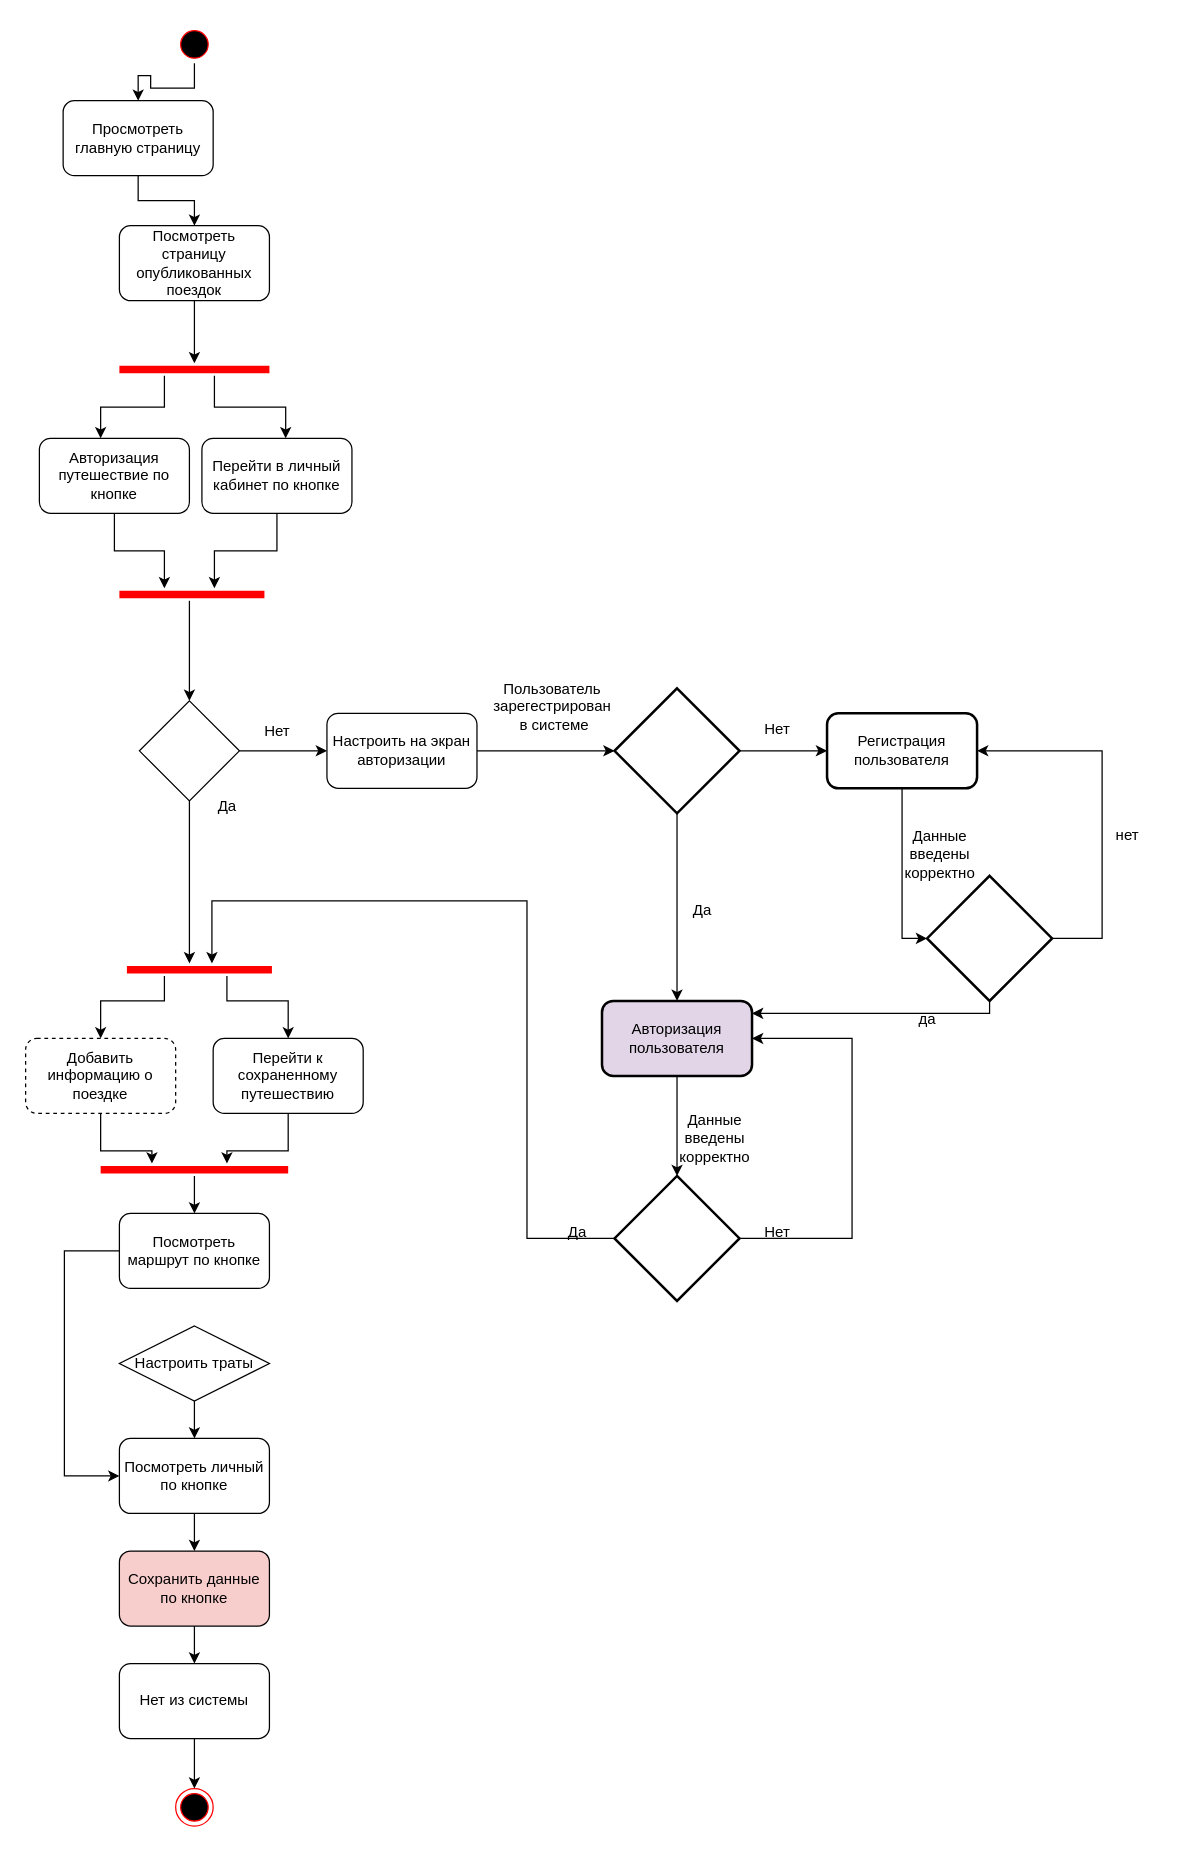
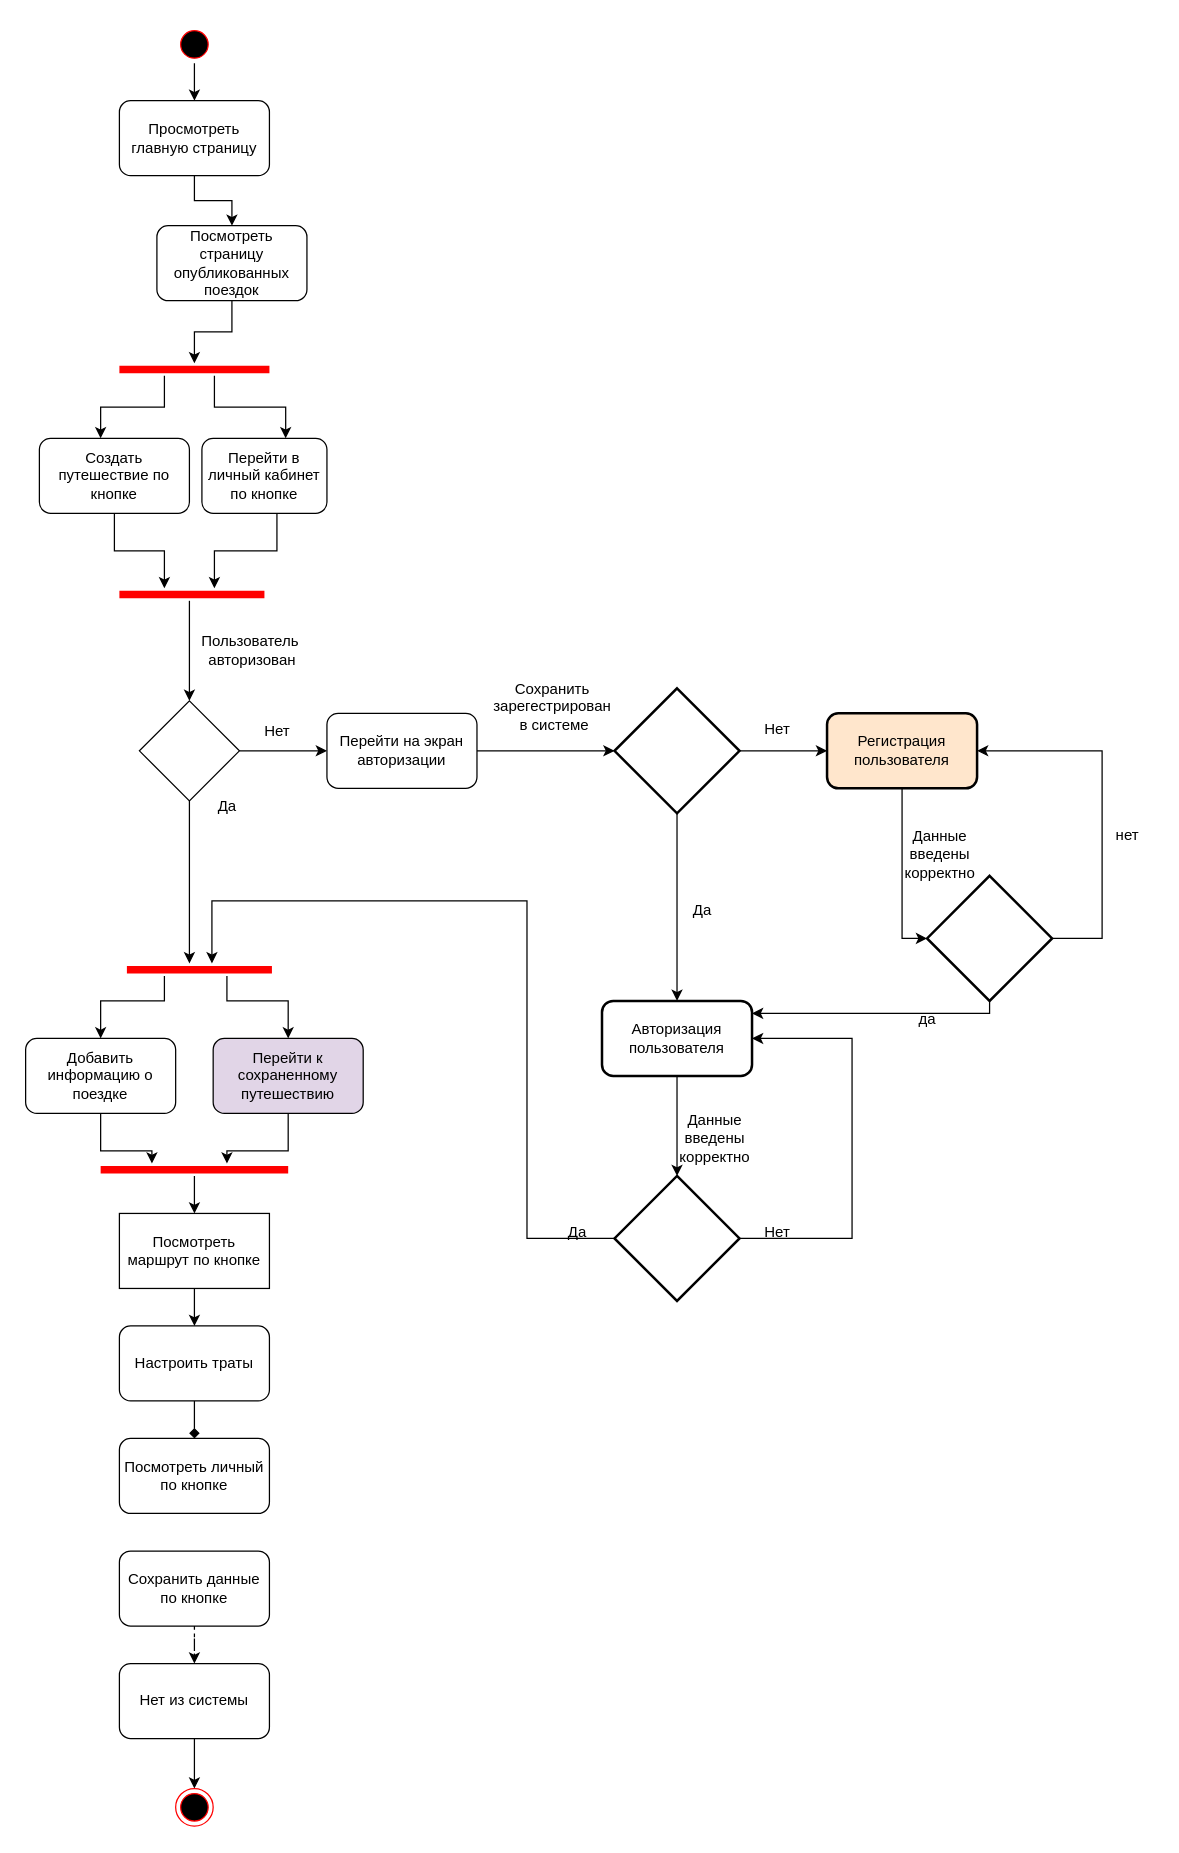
- <mxCell id="3" value="Просмотреть главную страницу" style="rounded=1;whiteSpace=wrap;html=1;" parent="1" vertex="1"><mxGeometry x="50" y="80" width="120" height="60" as="geometry" /></mxCell>
+ <mxCell id="3" value="Просмотреть главную страницу" style="rounded=1;whiteSpace=wrap;html=1;" parent="1" vertex="1"><mxGeometry x="95" y="80" width="120" height="60" as="geometry" /></mxCell>
- <mxCell id="7" value="Посмотреть страницу опубликованных поездок" style="whiteSpace=wrap;html=1;rounded=1;" parent="1" vertex="1"><mxGeometry x="95" y="180" width="120" height="60" as="geometry" /></mxCell>
+ <mxCell id="7" value="Посмотреть страницу опубликованных поездок" style="whiteSpace=wrap;html=1;rounded=1;" parent="1" vertex="1"><mxGeometry x="125" y="180" width="120" height="60" as="geometry" /></mxCell>
- <mxCell id="5" value="Авторизация путешествие по кнопке" style="whiteSpace=wrap;html=1;rounded=1;" parent="1" vertex="1"><mxGeometry x="31" y="350" width="120" height="60" as="geometry" /></mxCell>
+ <mxCell id="5" value="Создать путешествие по кнопке" style="whiteSpace=wrap;html=1;rounded=1;" parent="1" vertex="1"><mxGeometry x="31" y="350" width="120" height="60" as="geometry" /></mxCell>
- <mxCell id="58" value="Перейти в личный кабинет по кнопке" style="whiteSpace=wrap;html=1;rounded=1;" vertex="1" parent="1"><mxGeometry x="161" y="350" width="120" height="60" as="geometry" /></mxCell>
+ <mxCell id="58" value="Перейти в личный кабинет по кнопке" style="whiteSpace=wrap;html=1;rounded=1;" vertex="1" parent="1"><mxGeometry x="161" y="350" width="100" height="60" as="geometry" /></mxCell>
+ <mxCell id="10" value="Пользователь&amp;nbsp;&lt;br&gt;авторизован" style="text;html=1;align=center;verticalAlign=middle;resizable=0;points=[];autosize=1;strokeColor=none;fillColor=none;" parent="1" vertex="1"><mxGeometry x="151" y="500" width="100" height="40" as="geometry" /></mxCell>
- <mxCell id="20" value="Пользователь &lt;br&gt;зарегестрирован&lt;br&gt;&amp;nbsp;в системе" style="text;html=1;align=center;verticalAlign=middle;resizable=0;points=[];autosize=1;strokeColor=none;fillColor=none;" parent="1" vertex="1"><mxGeometry x="381" y="535" width="120" height="60" as="geometry" /></mxCell>
+ <mxCell id="20" value="Сохранить &lt;br&gt;зарегестрирован&lt;br&gt;&amp;nbsp;в системе" style="text;html=1;align=center;verticalAlign=middle;resizable=0;points=[];autosize=1;strokeColor=none;fillColor=none;" parent="1" vertex="1"><mxGeometry x="381" y="535" width="120" height="60" as="geometry" /></mxCell>
- <mxCell id="13" value="Настроить на экран авторизации" style="rounded=1;whiteSpace=wrap;html=1;" parent="1" vertex="1"><mxGeometry x="261" y="570" width="120" height="60" as="geometry" /></mxCell>
+ <mxCell id="13" value="Перейти на экран авторизации" style="rounded=1;whiteSpace=wrap;html=1;" parent="1" vertex="1"><mxGeometry x="261" y="570" width="120" height="60" as="geometry" /></mxCell>
- <mxCell id="22" value="Регистрация пользователя" style="rounded=1;whiteSpace=wrap;html=1;strokeWidth=2;" parent="1" vertex="1"><mxGeometry x="661" y="570" width="120" height="60" as="geometry" /></mxCell>
+ <mxCell id="22" value="Регистрация пользователя" style="rounded=1;whiteSpace=wrap;html=1;strokeWidth=2;fillColor=#ffe6cc;" parent="1" vertex="1"><mxGeometry x="661" y="570" width="120" height="60" as="geometry" /></mxCell>
- <mxCell id="30" value="Авторизация пользователя" style="rounded=1;whiteSpace=wrap;html=1;strokeWidth=2;fillColor=#e1d5e7;" parent="1" vertex="1"><mxGeometry x="481" y="800" width="120" height="60" as="geometry" /></mxCell>
+ <mxCell id="30" value="Авторизация пользователя" style="rounded=1;whiteSpace=wrap;html=1;strokeWidth=2;" parent="1" vertex="1"><mxGeometry x="481" y="800" width="120" height="60" as="geometry" /></mxCell>
- <mxCell id="62" value="Добавить информацию о поездке" style="rounded=1;whiteSpace=wrap;html=1;dashed=1;" vertex="1" parent="1"><mxGeometry x="20" y="830" width="120" height="60" as="geometry" /></mxCell>
+ <mxCell id="62" value="Добавить информацию о поездке" style="rounded=1;whiteSpace=wrap;html=1;" vertex="1" parent="1"><mxGeometry x="20" y="830" width="120" height="60" as="geometry" /></mxCell>
- <mxCell id="51" value="Перейти к сохраненному путешествию" style="rounded=1;whiteSpace=wrap;html=1;" vertex="1" parent="1"><mxGeometry x="170" y="830" width="120" height="60" as="geometry" /></mxCell>
+ <mxCell id="51" value="Перейти к сохраненному путешествию" style="rounded=1;whiteSpace=wrap;html=1;fillColor=#e1d5e7;" vertex="1" parent="1"><mxGeometry x="170" y="830" width="120" height="60" as="geometry" /></mxCell>
- <mxCell id="56" value="Посмотреть маршрут по кнопке" style="rounded=1;whiteSpace=wrap;html=1;" vertex="1" parent="1"><mxGeometry x="95" y="970" width="120" height="60" as="geometry" /></mxCell>
+ <mxCell id="56" value="Посмотреть маршрут по кнопке" style="whiteSpace=wrap;html=1;rounded=0;" vertex="1" parent="1"><mxGeometry x="95" y="970" width="120" height="60" as="geometry" /></mxCell>
+ <mxCell id="54" style="edgeStyle=orthogonalEdgeStyle;rounded=0;orthogonalLoop=1;jettySize=auto;html=1;" edge="1" parent="1" source="56" target="44"><mxGeometry relative="1" as="geometry" /></mxCell>
- <mxCell id="55" style="edgeStyle=orthogonalEdgeStyle;rounded=0;orthogonalLoop=1;jettySize=auto;html=1;" edge="1" parent="1" source="56" target="64"><mxGeometry relative="1" as="geometry"><Array as="points"><mxPoint x="51" y="1000" /><mxPoint x="51" y="1180" /></Array></mxGeometry></mxCell>
- <mxCell id="44" value="Настроить траты" style="rhombus;whiteSpace=wrap;html=1;" parent="1" vertex="1"><mxGeometry x="95" y="1060" width="120" height="60" as="geometry" /></mxCell>
+ <mxCell id="44" value="Настроить траты" style="whiteSpace=wrap;html=1;rounded=1;" parent="1" vertex="1"><mxGeometry x="95" y="1060" width="120" height="60" as="geometry" /></mxCell>
- <mxCell id="43" style="edgeStyle=orthogonalEdgeStyle;rounded=0;orthogonalLoop=1;jettySize=auto;html=1;" edge="1" parent="1" source="44" target="64"><mxGeometry relative="1" as="geometry" /></mxCell>
+ <mxCell id="43" style="edgeStyle=orthogonalEdgeStyle;rounded=0;orthogonalLoop=1;jettySize=auto;html=1;endArrow=diamond;" edge="1" parent="1" source="44" target="64"><mxGeometry relative="1" as="geometry" /></mxCell>
- <mxCell id="63" style="edgeStyle=orthogonalEdgeStyle;rounded=0;orthogonalLoop=1;jettySize=auto;html=1;" edge="1" parent="1" source="64" target="67"><mxGeometry relative="1" as="geometry" /></mxCell>
- <mxCell id="67" value="Сохранить данные по кнопке" style="rounded=1;whiteSpace=wrap;html=1;fillColor=#f8cecc;" vertex="1" parent="1"><mxGeometry x="95" y="1240" width="120" height="60" as="geometry" /></mxCell>
+ <mxCell id="67" value="Сохранить данные по кнопке" style="rounded=1;whiteSpace=wrap;html=1;" vertex="1" parent="1"><mxGeometry x="95" y="1240" width="120" height="60" as="geometry" /></mxCell>
- <mxCell id="66" style="edgeStyle=orthogonalEdgeStyle;rounded=0;orthogonalLoop=1;jettySize=auto;html=1;" edge="1" parent="1" source="67" target="46"><mxGeometry relative="1" as="geometry" /></mxCell>
+ <mxCell id="66" style="edgeStyle=orthogonalEdgeStyle;rounded=0;orthogonalLoop=1;jettySize=auto;html=1;dashed=1;" edge="1" parent="1" source="67" target="46"><mxGeometry relative="1" as="geometry" /></mxCell>
